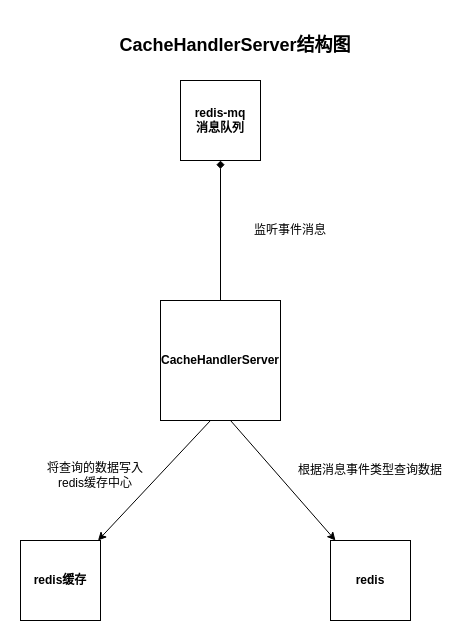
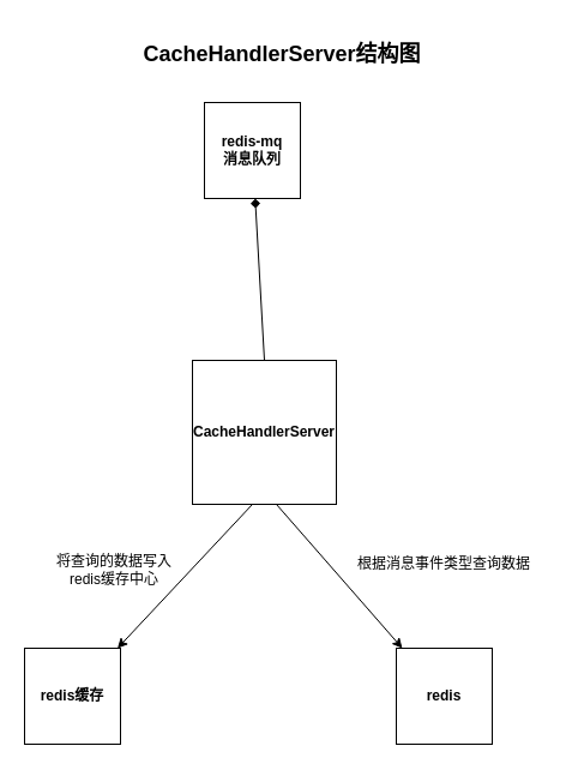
- <mxCell id="4" value="&lt;b&gt;redis-mq&lt;br&gt;消息队列&lt;/b&gt;" style="whiteSpace=wrap;html=1;aspect=fixed;" vertex="1" parent="1"><mxGeometry x="180" y="80" width="80" height="80" as="geometry" /></mxCell>
+ <mxCell id="4" value="&lt;b&gt;redis-mq&lt;br&gt;消息队列&lt;/b&gt;" style="whiteSpace=wrap;html=1;aspect=fixed;" vertex="1" parent="1"><mxGeometry x="170" y="85" width="80" height="80" as="geometry" /></mxCell>
- <mxCell id="7" value="监听事件消息" style="text;html=1;strokeColor=none;fillColor=none;align=center;verticalAlign=middle;whiteSpace=wrap;rounded=0;" vertex="1" parent="1"><mxGeometry x="220" y="210" width="140" height="40" as="geometry" /></mxCell>
